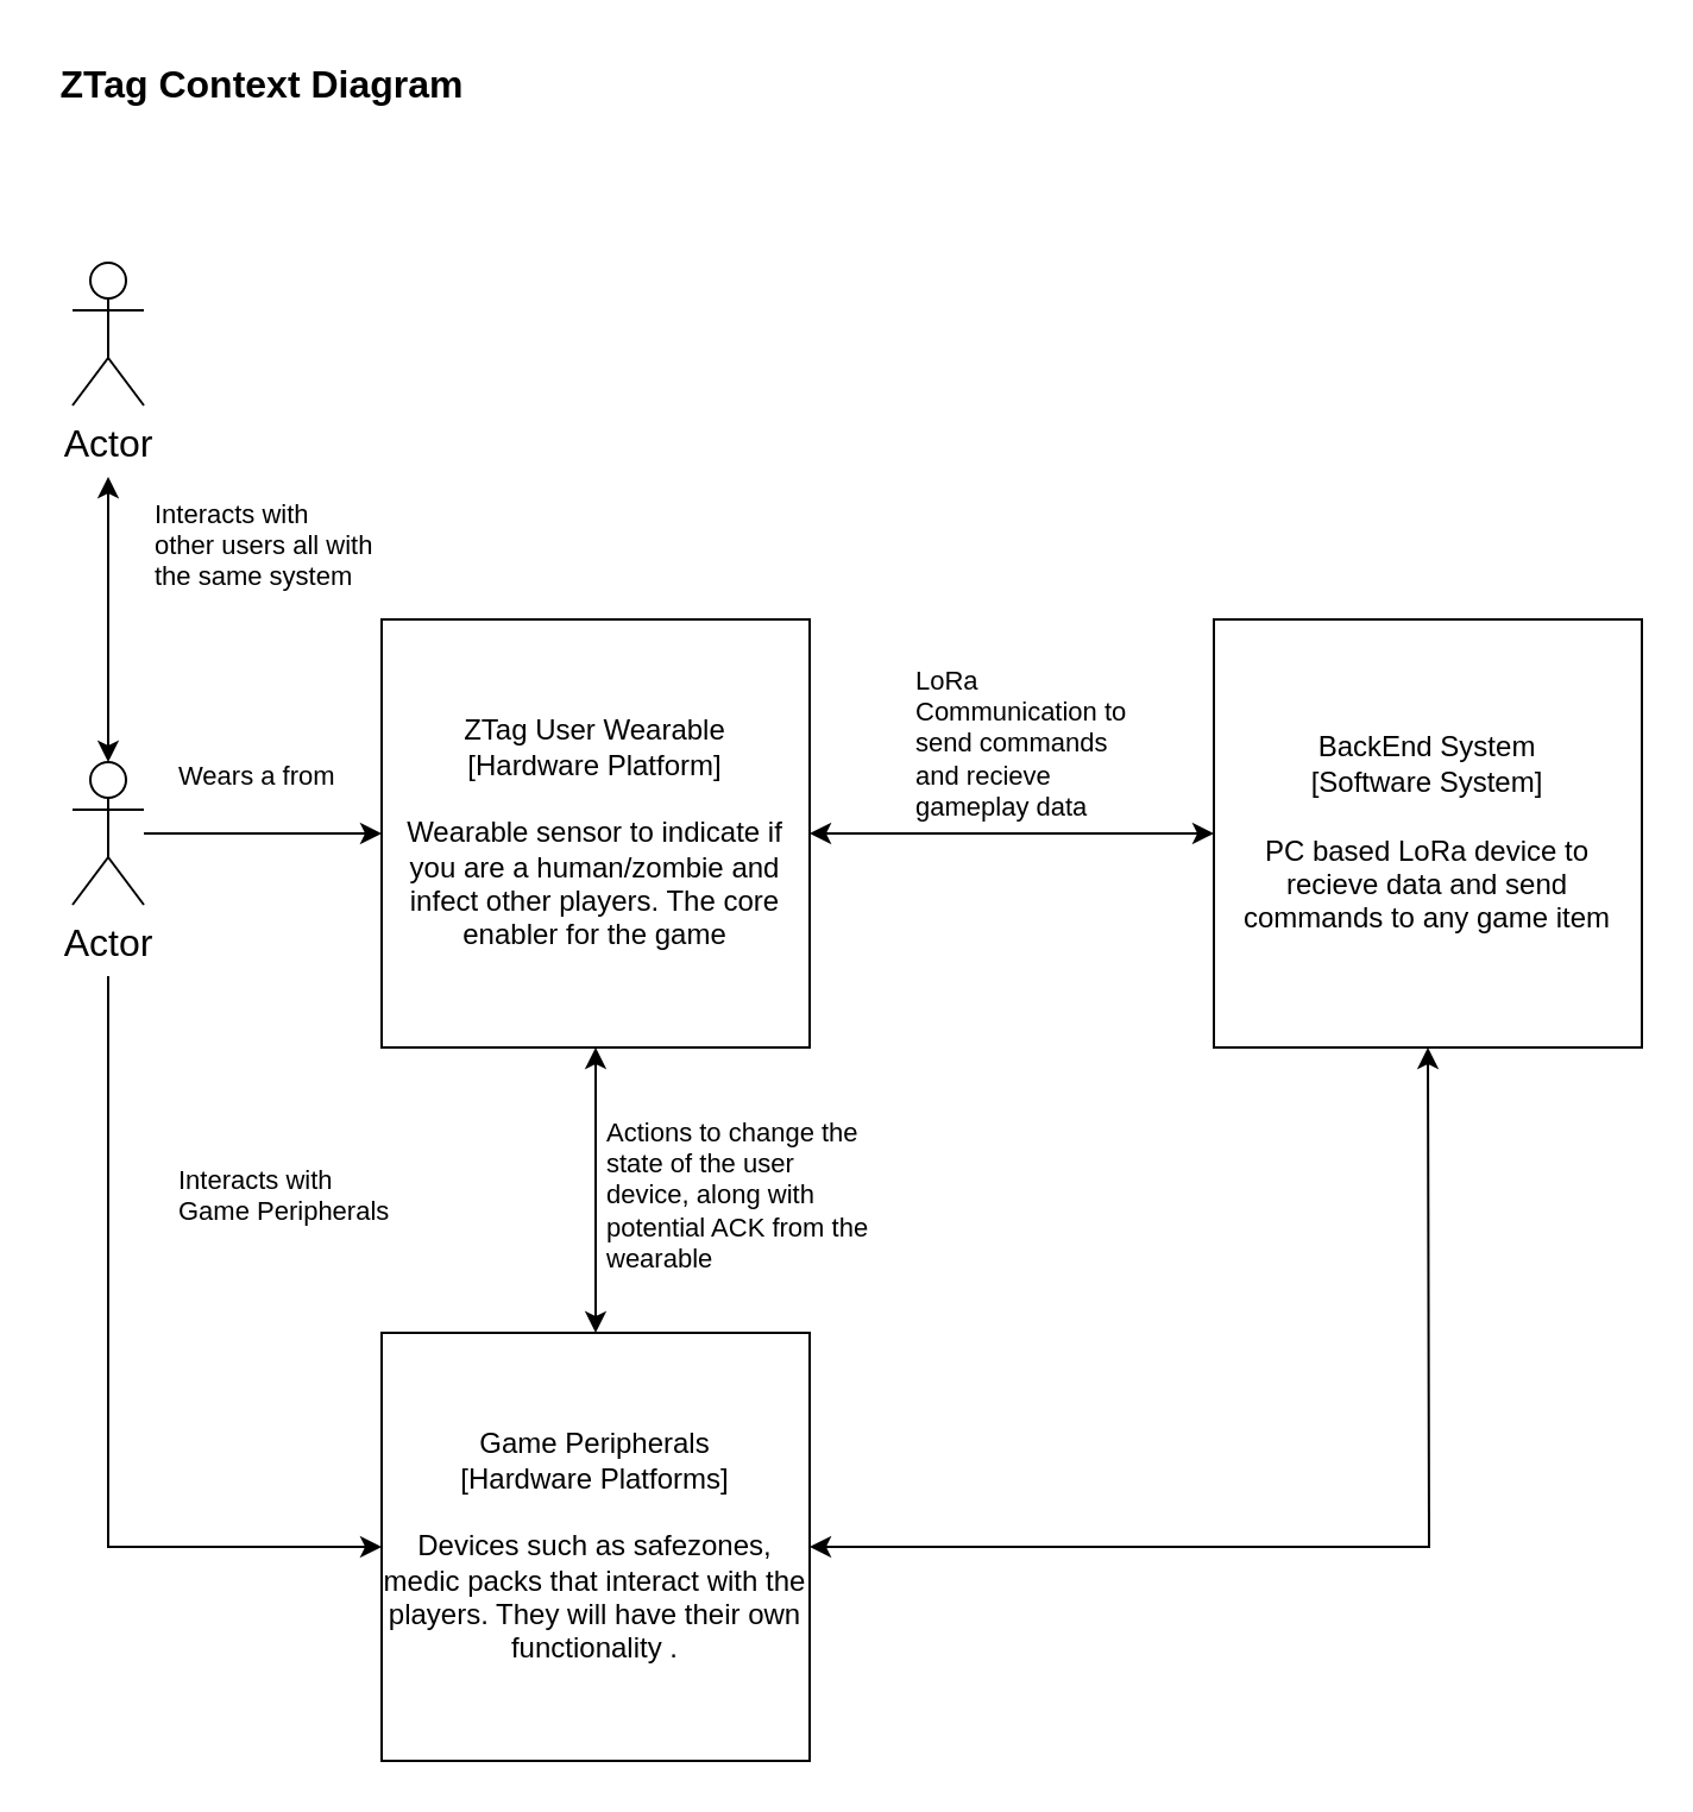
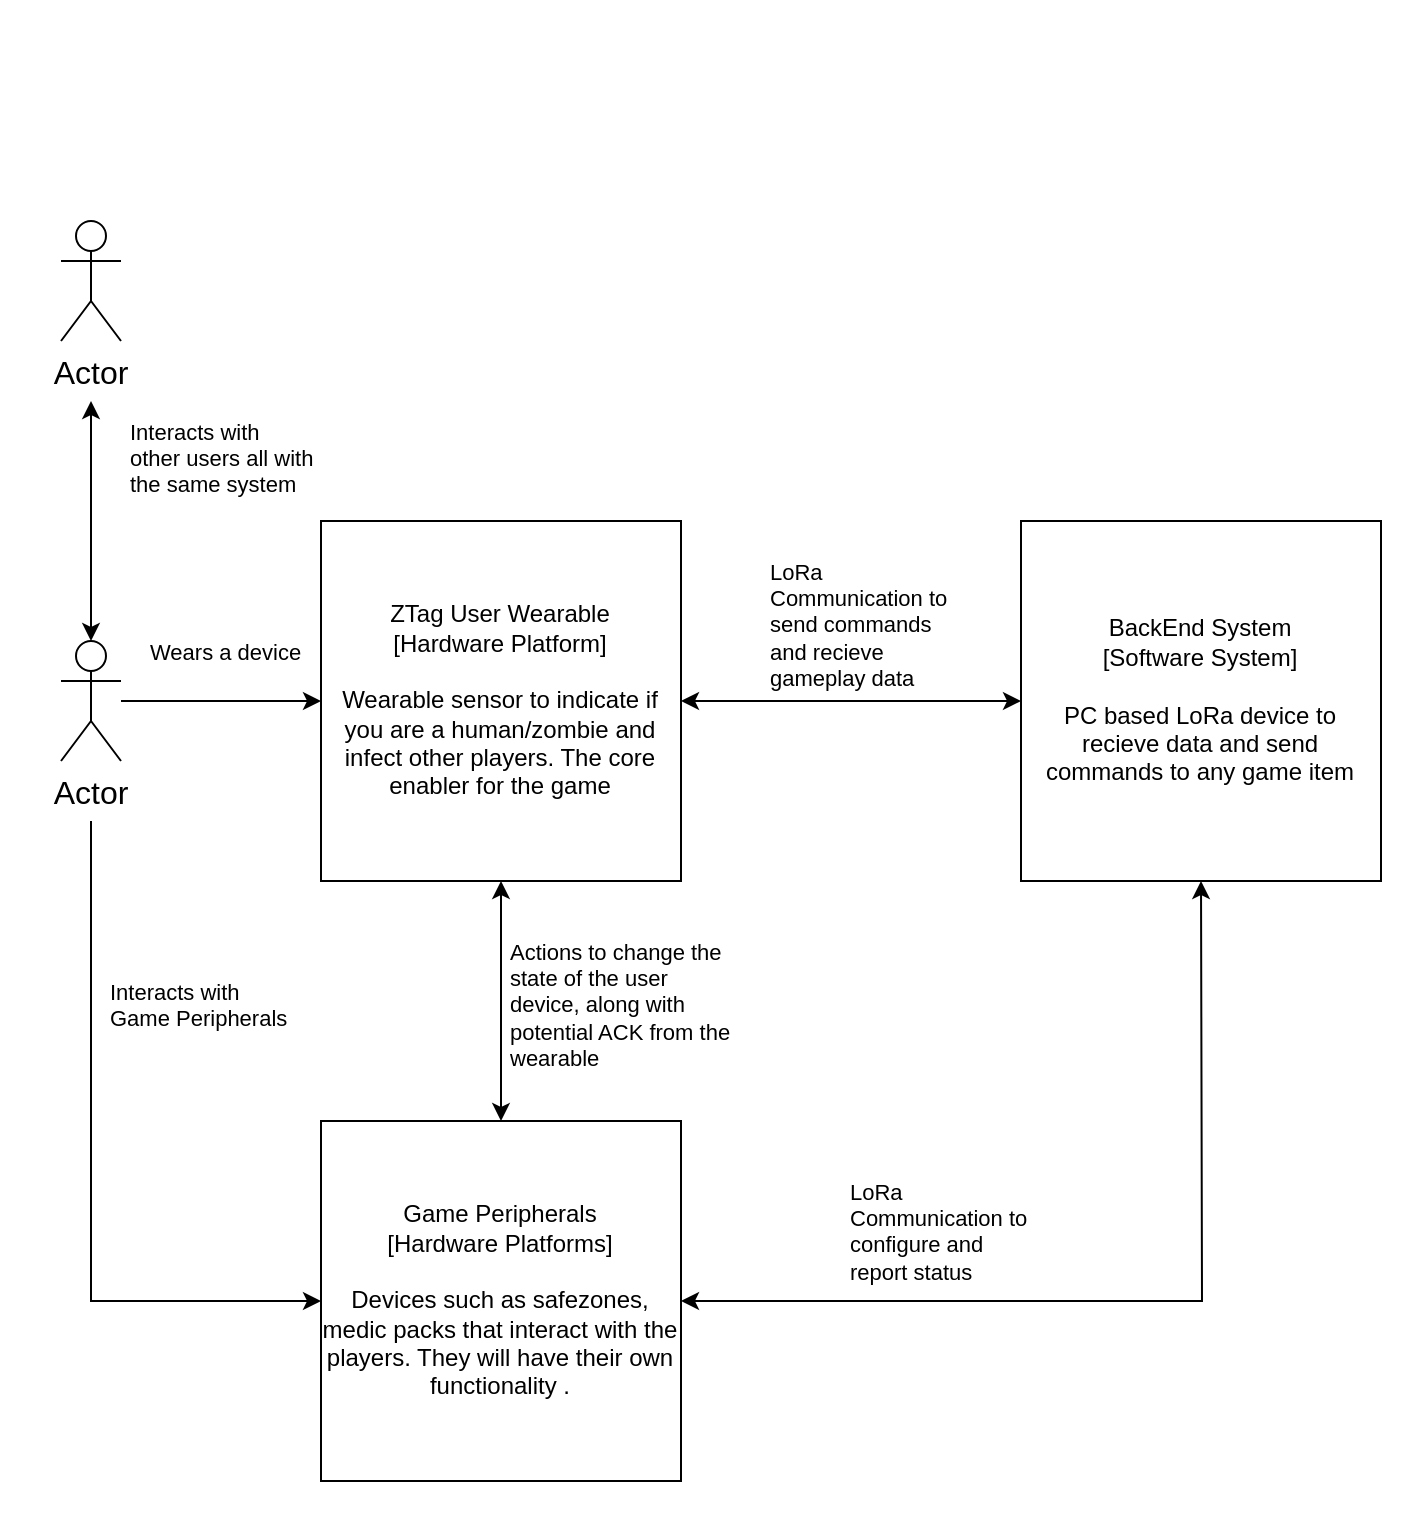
- <mxCell id="11" value="ZTag Context Diagram" style="text;html=1;strokeColor=none;fillColor=none;align=center;verticalAlign=middle;whiteSpace=wrap;rounded=0;fontSize=16;fontStyle=1" vertex="1" parent="1"><mxGeometry x="20" y="20" width="180" height="30" as="geometry" /></mxCell>
- <mxCell id="16" value="Wears a from" style="text;html=1;strokeColor=none;fillColor=none;spacing=5;spacingTop=-20;whiteSpace=wrap;overflow=hidden;rounded=0;fontSize=11;" vertex="1" parent="1"><mxGeometry x="70" y="330" width="100" height="20" as="geometry" /></mxCell>
+ <mxCell id="16" value="Wears a device" style="text;html=1;strokeColor=none;fillColor=none;spacing=5;spacingTop=-20;whiteSpace=wrap;overflow=hidden;rounded=0;fontSize=11;" vertex="1" parent="1"><mxGeometry x="70" y="330" width="100" height="20" as="geometry" /></mxCell>
- <mxCell id="17" value="Interacts with Game Peripherals" style="text;html=1;strokeColor=none;fillColor=none;spacing=5;spacingTop=-20;whiteSpace=wrap;overflow=hidden;rounded=0;fontSize=11;" vertex="1" parent="1"><mxGeometry x="70" y="500" width="100" height="20" as="geometry" /></mxCell>
+ <mxCell id="17" value="Interacts with Game Peripherals" style="text;html=1;strokeColor=none;fillColor=none;spacing=5;spacingTop=-20;whiteSpace=wrap;overflow=hidden;rounded=0;fontSize=11;" vertex="1" parent="1"><mxGeometry x="50" y="500" width="100" height="20" as="geometry" /></mxCell>
+ <mxCell id="9" value="&lt;div style=&quot;font-size: 11px;&quot;&gt;LoRa Communication to configure and report status&lt;br&gt;&lt;/div&gt;&lt;div style=&quot;font-size: 11px;&quot;&gt;&lt;br style=&quot;font-size: 11px;&quot;&gt;&lt;br style=&quot;font-size: 11px;&quot;&gt;&lt;/div&gt;" style="text;html=1;strokeColor=none;fillColor=none;spacing=5;spacingTop=-20;whiteSpace=wrap;overflow=hidden;rounded=0;fontSize=11;" vertex="1" parent="1"><mxGeometry x="420" y="600" width="100" height="60" as="geometry" /></mxCell>
